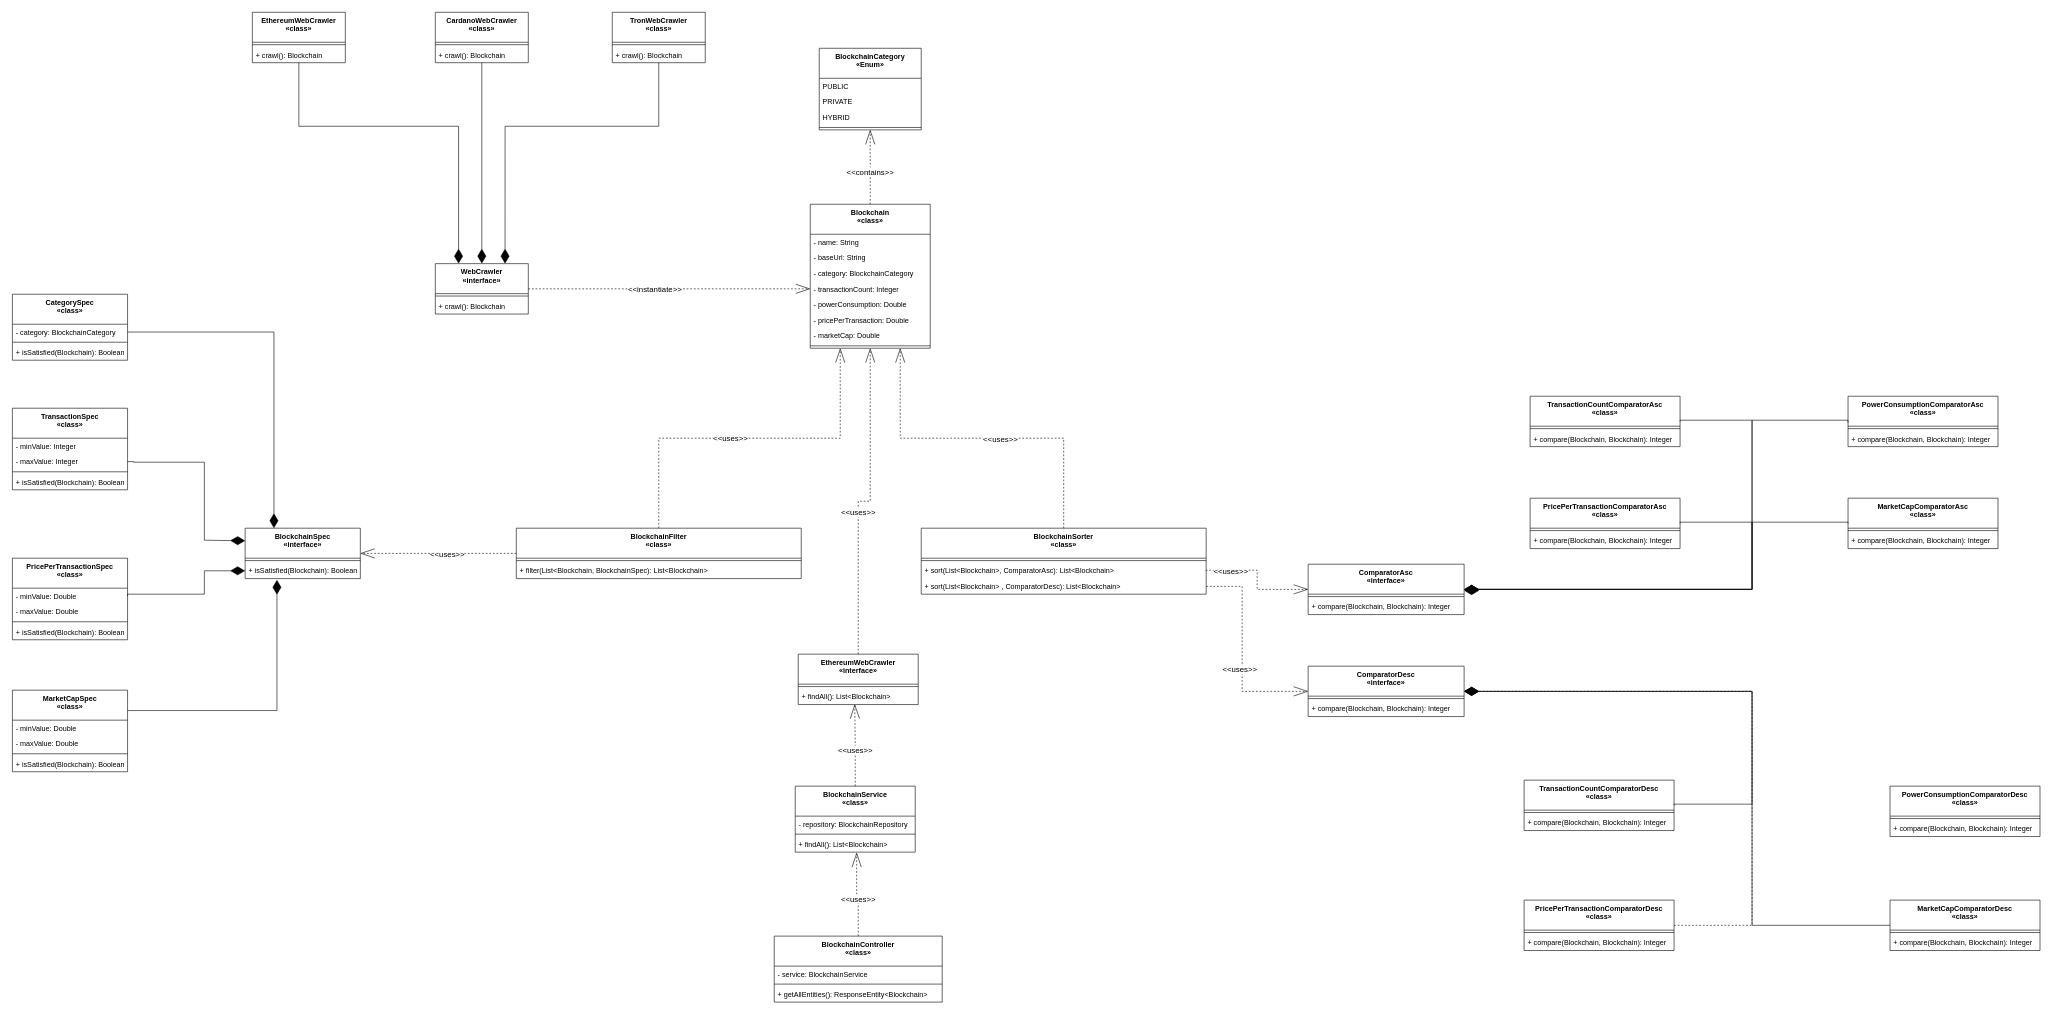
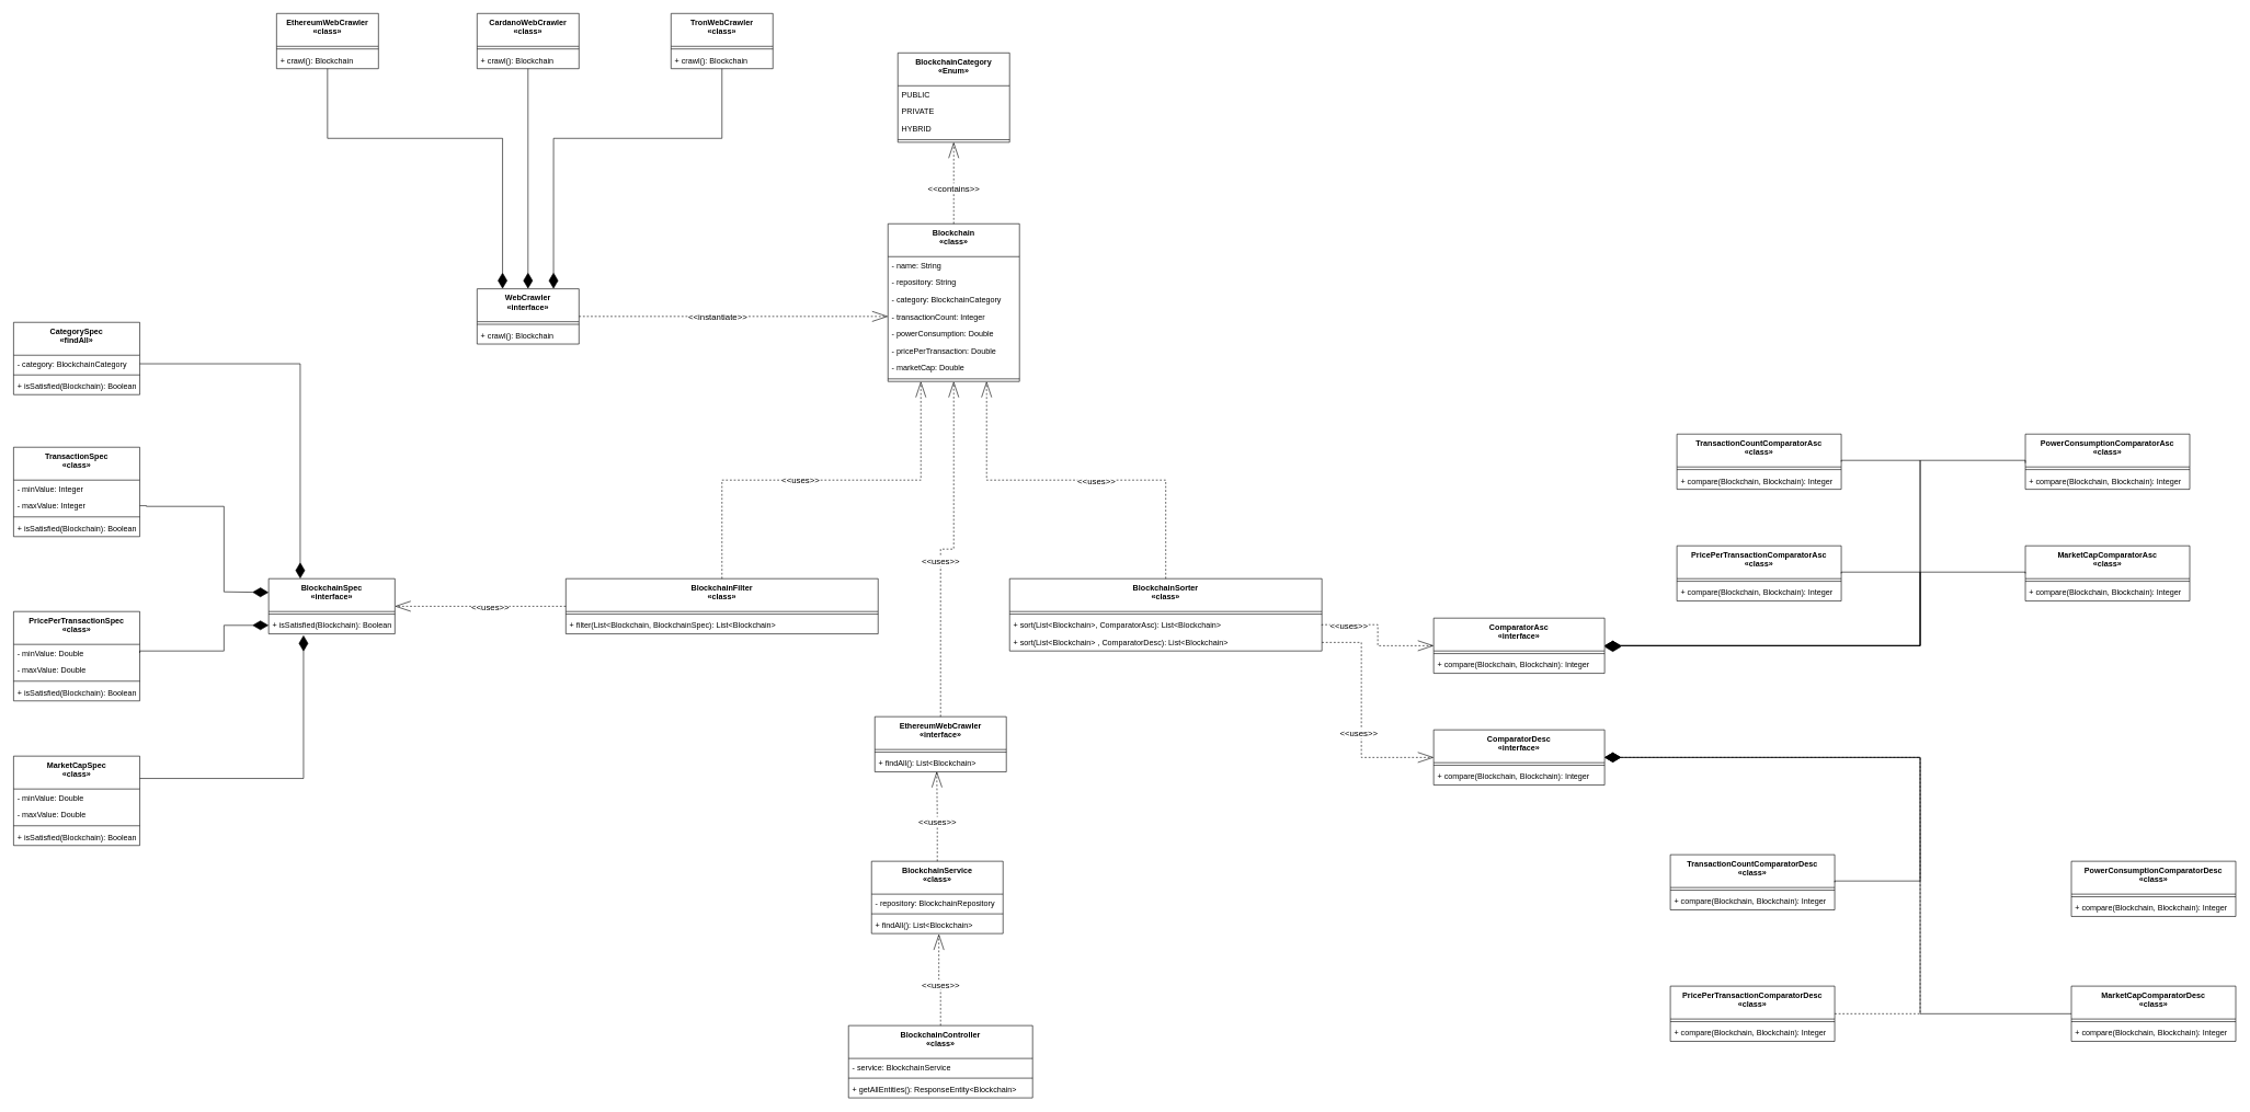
- <mxCell id="16" value="- baseUrl: String" style="text;strokeColor=none;fillColor=none;align=left;verticalAlign=top;spacingLeft=4;spacingRight=4;overflow=hidden;rotatable=0;points=[[0,0.5],[1,0.5]];portConstraint=eastwest;" vertex="1" parent="14"><mxGeometry y="76" width="200" height="26" as="geometry" /></mxCell>
+ <mxCell id="16" value="- repository: String" style="text;strokeColor=none;fillColor=none;align=left;verticalAlign=top;spacingLeft=4;spacingRight=4;overflow=hidden;rotatable=0;points=[[0,0.5],[1,0.5]];portConstraint=eastwest;" vertex="1" parent="14"><mxGeometry y="76" width="200" height="26" as="geometry" /></mxCell>
- <mxCell id="49" value="CategorySpec&#10;«class»" style="swimlane;fontStyle=1;align=center;verticalAlign=top;childLayout=stackLayout;horizontal=1;startSize=50;horizontalStack=0;resizeParent=1;resizeParentMax=0;resizeLast=0;collapsible=1;marginBottom=0;" vertex="1" parent="1"><mxGeometry x="20" y="490" width="192" height="110" as="geometry" /></mxCell>
+ <mxCell id="49" value="CategorySpec&#10;«findAll»" style="swimlane;fontStyle=1;align=center;verticalAlign=top;childLayout=stackLayout;horizontal=1;startSize=50;horizontalStack=0;resizeParent=1;resizeParentMax=0;resizeLast=0;collapsible=1;marginBottom=0;" vertex="1" parent="1"><mxGeometry x="20" y="490" width="192" height="110" as="geometry" /></mxCell>
